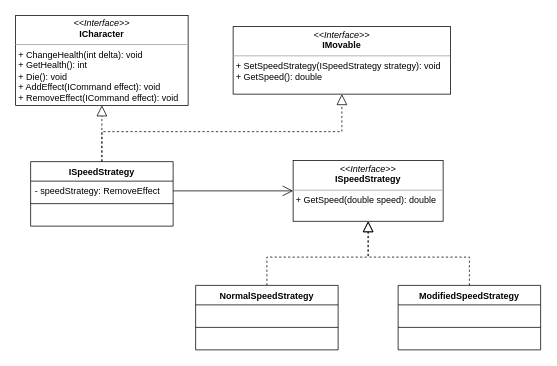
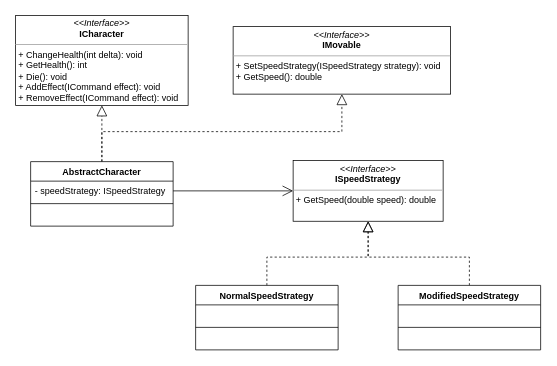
- <mxCell id="4" value="ISpeedStrategy" style="swimlane;fontStyle=1;align=center;verticalAlign=top;childLayout=stackLayout;horizontal=1;startSize=26;horizontalStack=0;resizeParent=1;resizeParentMax=0;resizeLast=0;collapsible=1;marginBottom=0;" parent="1" vertex="1"><mxGeometry x="40" y="215" width="190" height="86" as="geometry" /></mxCell>
+ <mxCell id="4" value="AbstractCharacter" style="swimlane;fontStyle=1;align=center;verticalAlign=top;childLayout=stackLayout;horizontal=1;startSize=26;horizontalStack=0;resizeParent=1;resizeParentMax=0;resizeLast=0;collapsible=1;marginBottom=0;" parent="1" vertex="1"><mxGeometry x="40" y="215" width="190" height="86" as="geometry" /></mxCell>
- <mxCell id="5" value="- speedStrategy: RemoveEffect" style="text;strokeColor=none;fillColor=none;align=left;verticalAlign=top;spacingLeft=4;spacingRight=4;overflow=hidden;rotatable=0;points=[[0,0.5],[1,0.5]];portConstraint=eastwest;" parent="4" vertex="1"><mxGeometry y="26" width="190" height="26" as="geometry" /></mxCell>
+ <mxCell id="5" value="- speedStrategy: ISpeedStrategy" style="text;strokeColor=none;fillColor=none;align=left;verticalAlign=top;spacingLeft=4;spacingRight=4;overflow=hidden;rotatable=0;points=[[0,0.5],[1,0.5]];portConstraint=eastwest;" parent="4" vertex="1"><mxGeometry y="26" width="190" height="26" as="geometry" /></mxCell>
